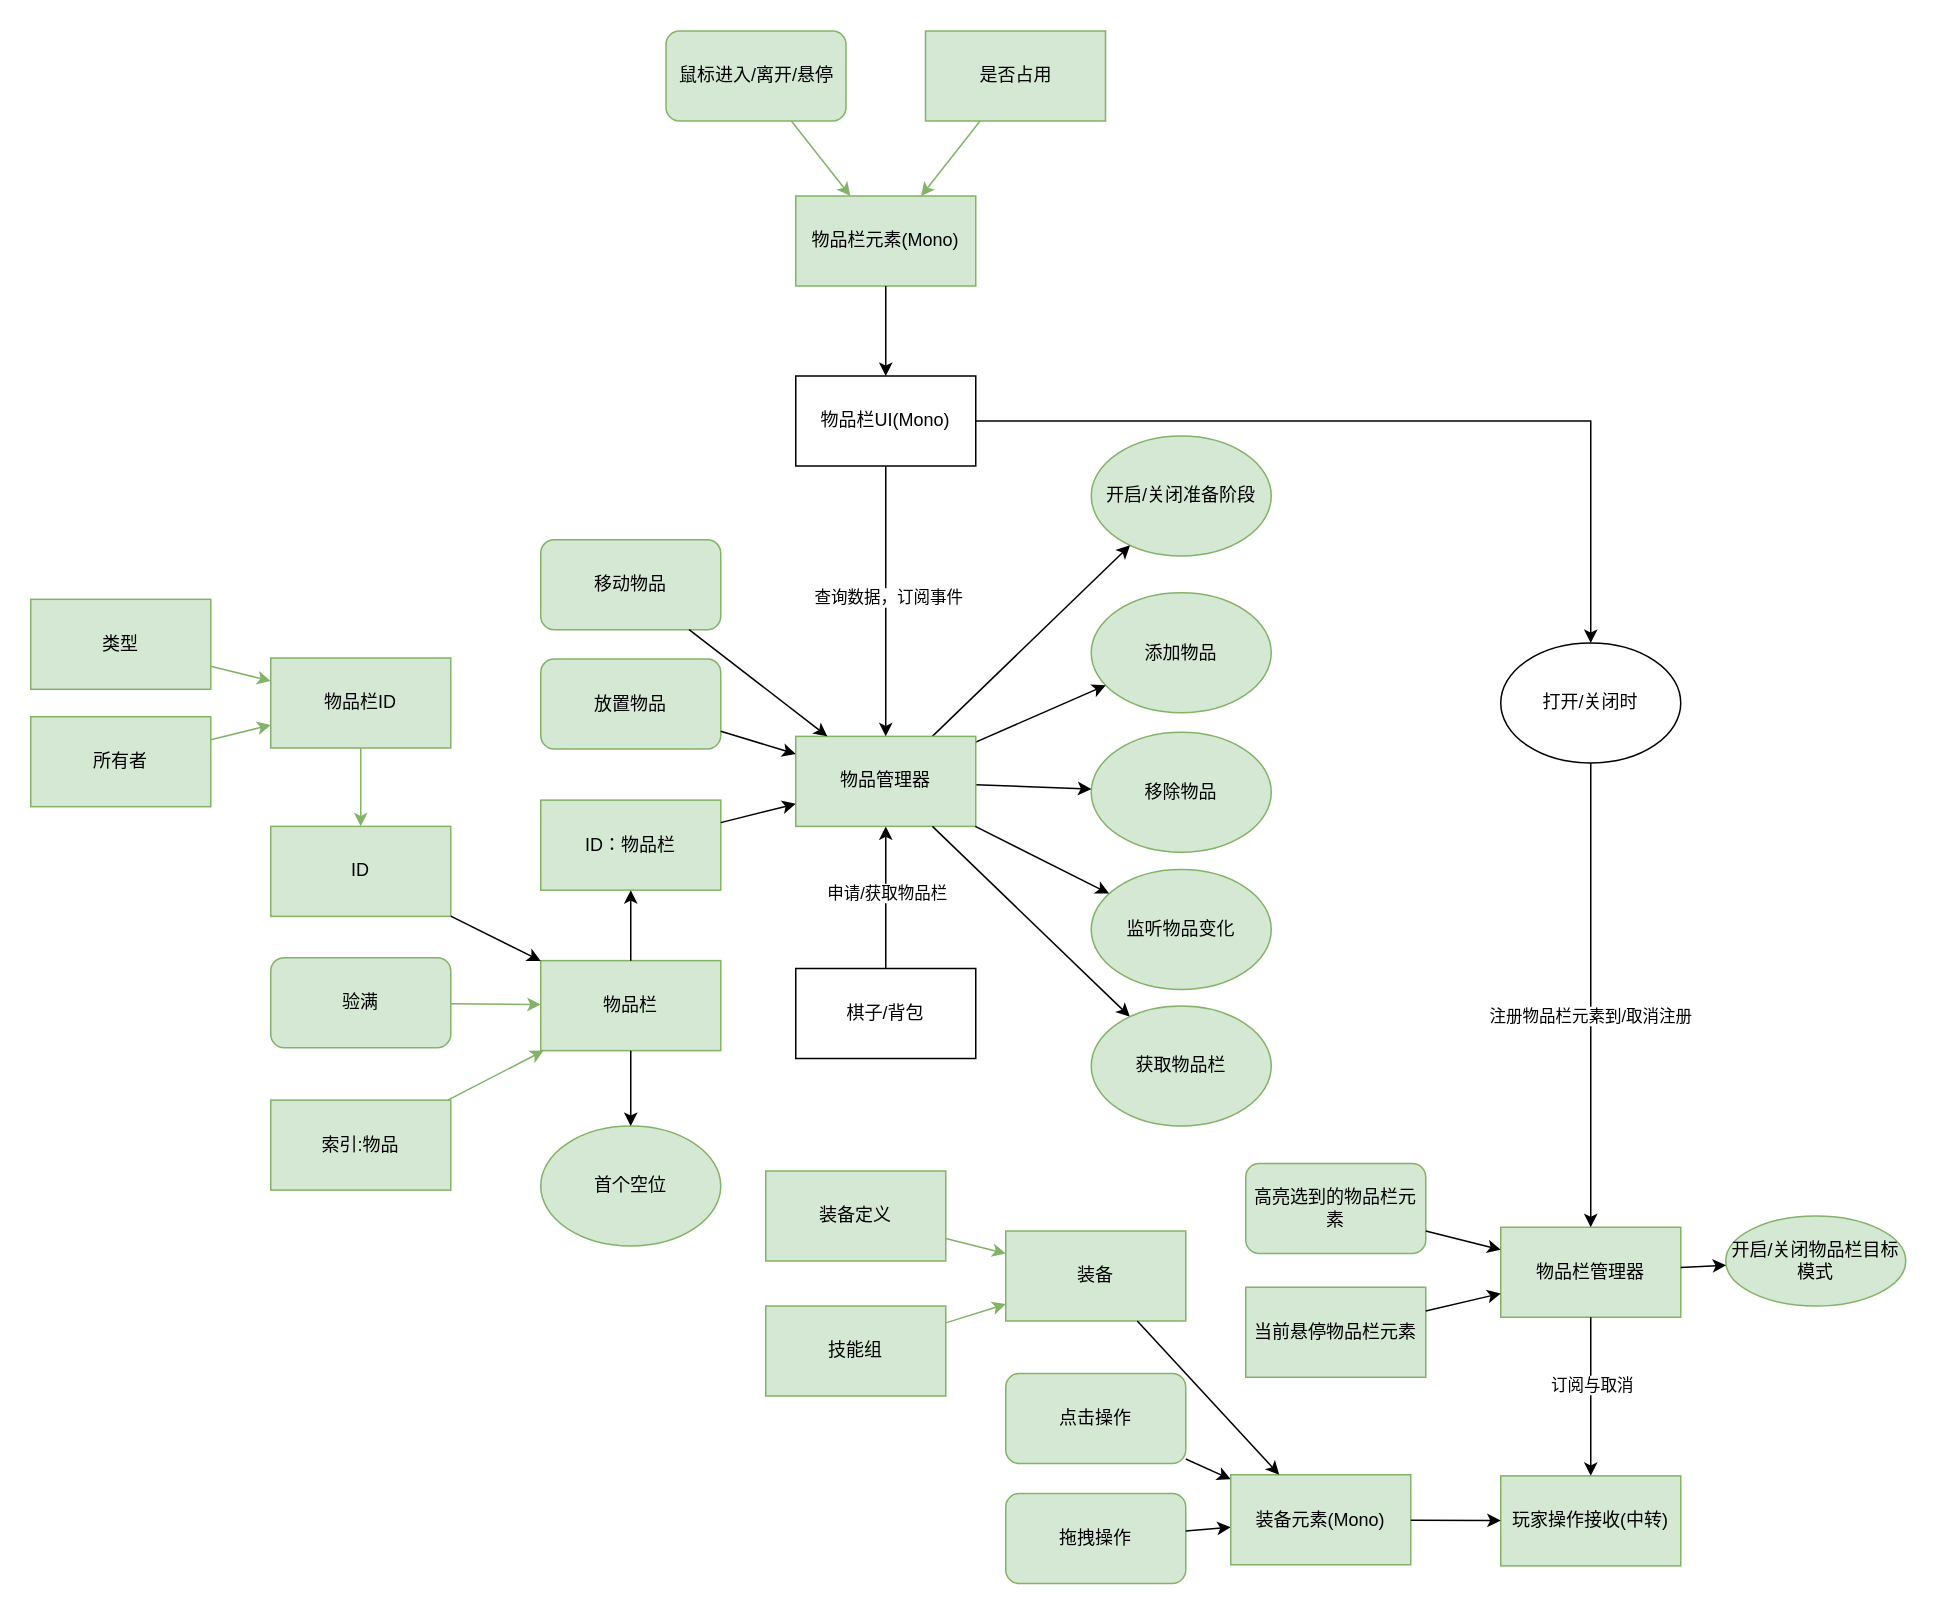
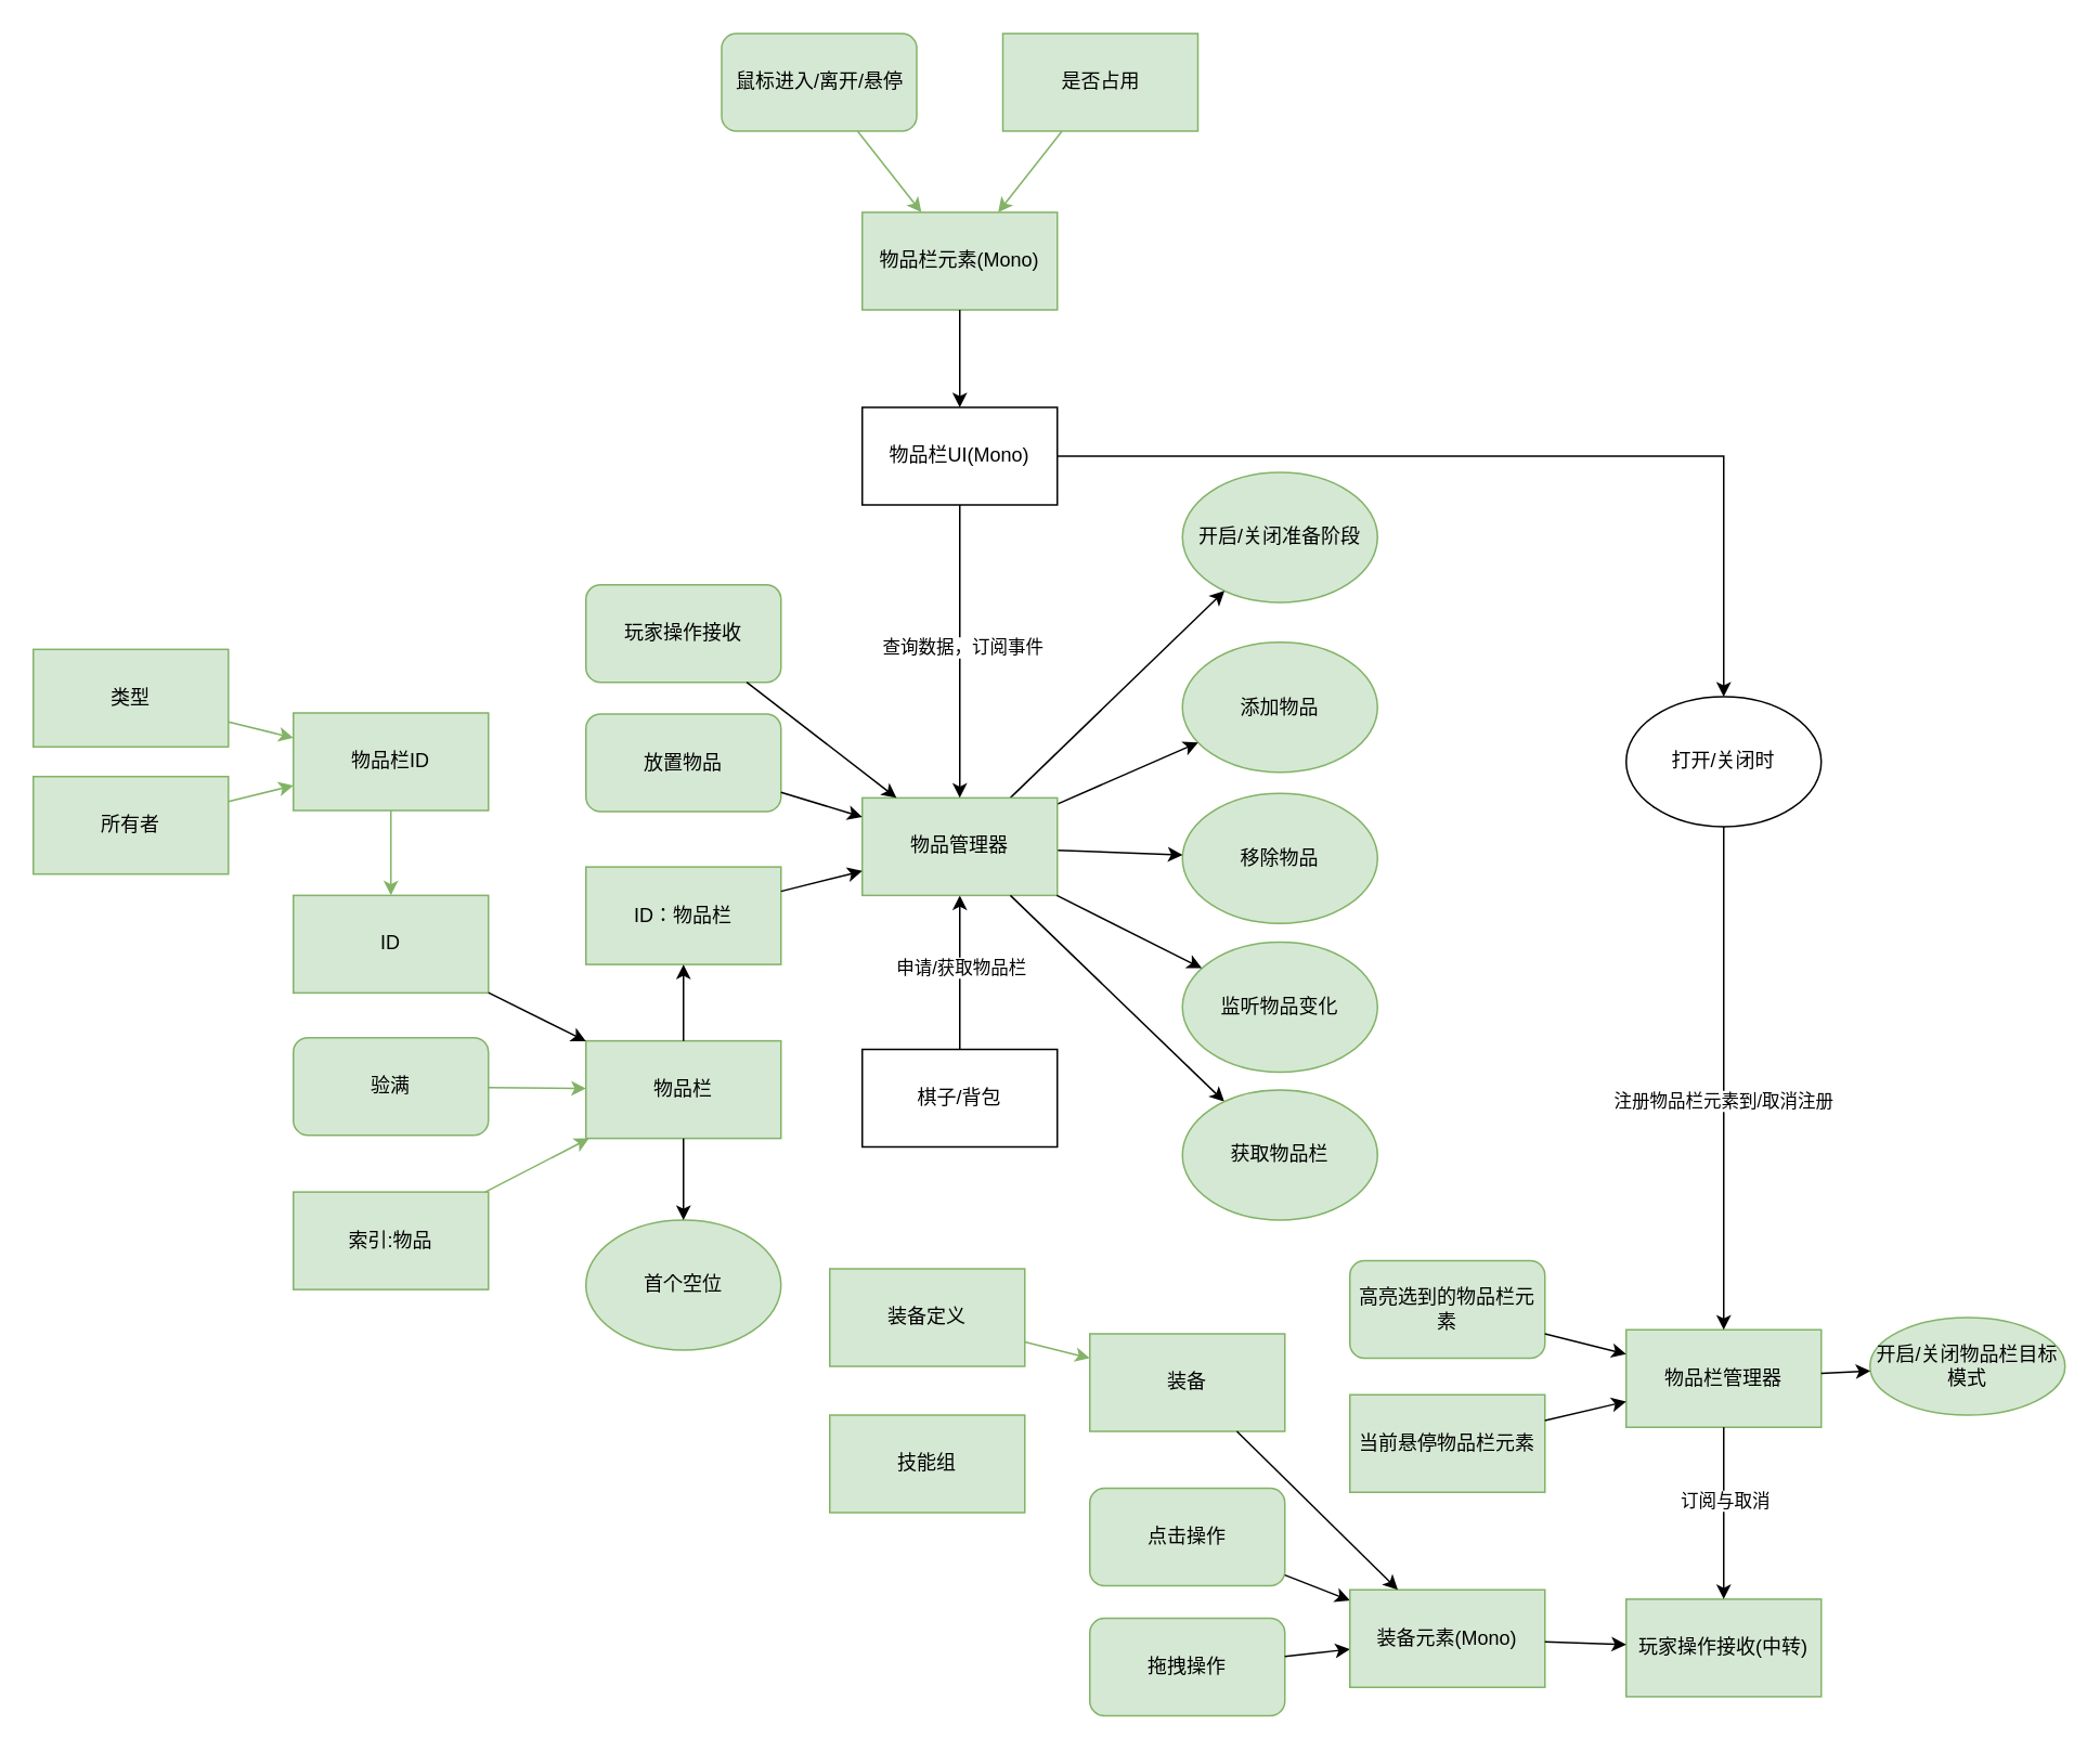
- <mxCell id="51" value="移动物品" style="rounded=1;whiteSpace=wrap;html=1;fillColor=#d5e8d4;strokeColor=#82b366;" parent="1" vertex="1"><mxGeometry x="360" y="359.13" width="120" height="60" as="geometry" /></mxCell>
+ <mxCell id="51" value="玩家操作接收" style="rounded=1;whiteSpace=wrap;html=1;fillColor=#d5e8d4;strokeColor=#82b366;" parent="1" vertex="1"><mxGeometry x="360" y="359.13" width="120" height="60" as="geometry" /></mxCell>
- <mxCell id="15" value="" style="endArrow=classic;html=1;rounded=0;fillColor=#d5e8d4;strokeColor=#82b366;" parent="1" source="4" target="3" edge="1"><mxGeometry width="50" height="50" relative="1" as="geometry"><mxPoint x="180" as="sourcePoint" y="120" /><mxPoint x="220" y="130" as="targetPoint" /></mxGeometry></mxCell>
- <mxCell id="23" value="装备元素(Mono)" style="rounded=0;whiteSpace=wrap;html=1;fillColor=#d5e8d4;strokeColor=#82b366;" parent="1" vertex="1"><mxGeometry x="820" y="982.5" width="120" height="60" as="geometry" /></mxCell>
+ <mxCell id="23" value="装备元素(Mono)" style="rounded=0;whiteSpace=wrap;html=1;fillColor=#d5e8d4;strokeColor=#82b366;" parent="1" vertex="1"><mxGeometry x="830" y="977.5" width="120" height="60" as="geometry" /></mxCell>
